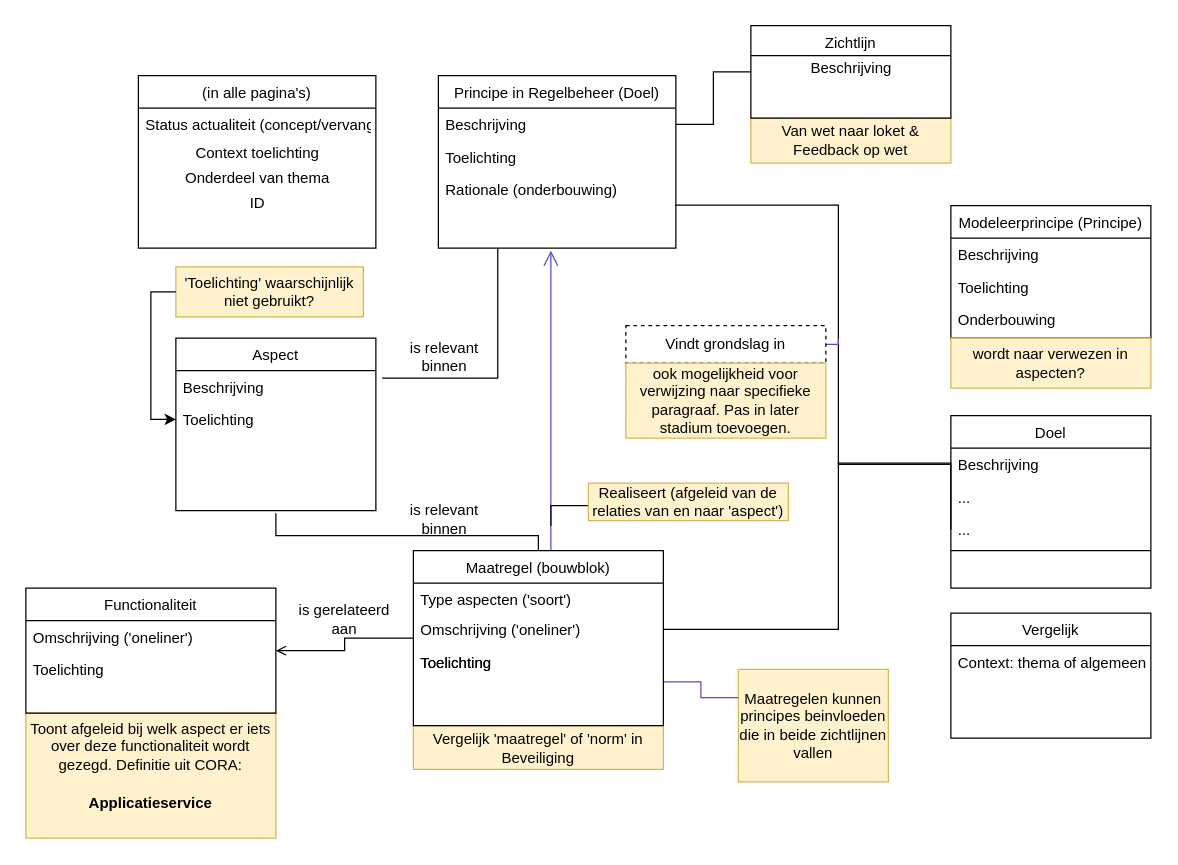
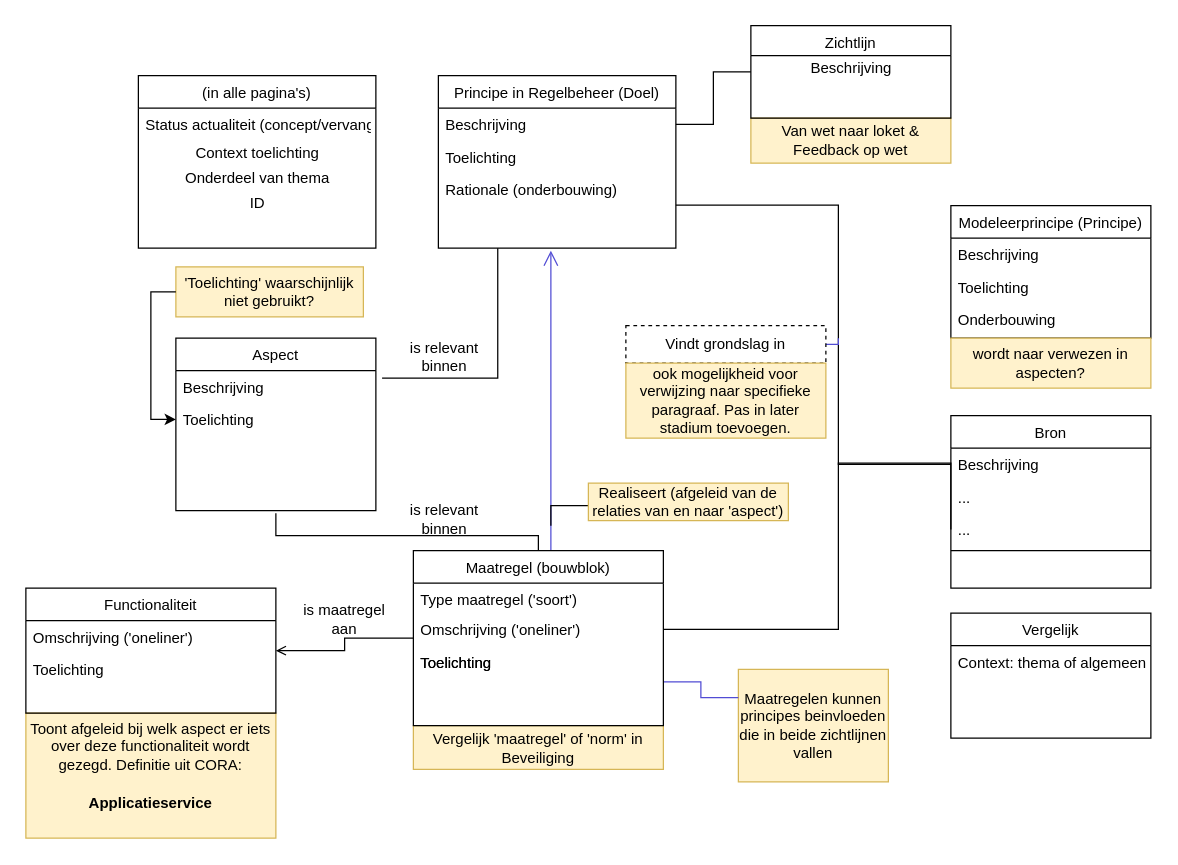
- <mxCell id="20" value="Doel" style="swimlane;fontStyle=0;align=center;verticalAlign=top;childLayout=stackLayout;horizontal=1;startSize=26;horizontalStack=0;resizeParent=1;resizeLast=0;collapsible=1;marginBottom=0;rounded=0;shadow=0;strokeWidth=1;" parent="1" vertex="1"><mxGeometry x="760" y="332" width="160" height="138" as="geometry"><mxRectangle x="230" y="140" width="160" height="26" as="alternateBounds" /></mxGeometry></mxCell>
+ <mxCell id="20" value="Bron" style="swimlane;fontStyle=0;align=center;verticalAlign=top;childLayout=stackLayout;horizontal=1;startSize=26;horizontalStack=0;resizeParent=1;resizeLast=0;collapsible=1;marginBottom=0;rounded=0;shadow=0;strokeWidth=1;" parent="1" vertex="1"><mxGeometry x="760" y="332" width="160" height="138" as="geometry"><mxRectangle x="230" y="140" width="160" height="26" as="alternateBounds" /></mxGeometry></mxCell>
- <mxCell id="32" value="Type aspecten ('soort')" style="text;align=left;verticalAlign=top;spacingLeft=4;spacingRight=4;overflow=hidden;rotatable=0;points=[[0,0.5],[1,0.5]];portConstraint=eastwest;" parent="31" vertex="1"><mxGeometry y="26" width="200" height="24" as="geometry" /></mxCell>
+ <mxCell id="32" value="Type maatregel ('soort')" style="text;align=left;verticalAlign=top;spacingLeft=4;spacingRight=4;overflow=hidden;rotatable=0;points=[[0,0.5],[1,0.5]];portConstraint=eastwest;" parent="31" vertex="1"><mxGeometry y="26" width="200" height="24" as="geometry" /></mxCell>
- <mxCell id="46" value="is gerelateerd aan" style="text;html=1;strokeColor=none;fillColor=none;align=center;verticalAlign=middle;whiteSpace=wrap;rounded=0;" vertex="1" parent="1"><mxGeometry x="230" y="480" width="90" height="30" as="geometry" /></mxCell>
+ <mxCell id="46" value="is maatregel aan" style="text;html=1;strokeColor=none;fillColor=none;align=center;verticalAlign=middle;whiteSpace=wrap;rounded=0;" vertex="1" parent="1"><mxGeometry x="230" y="480" width="90" height="30" as="geometry" /></mxCell>
